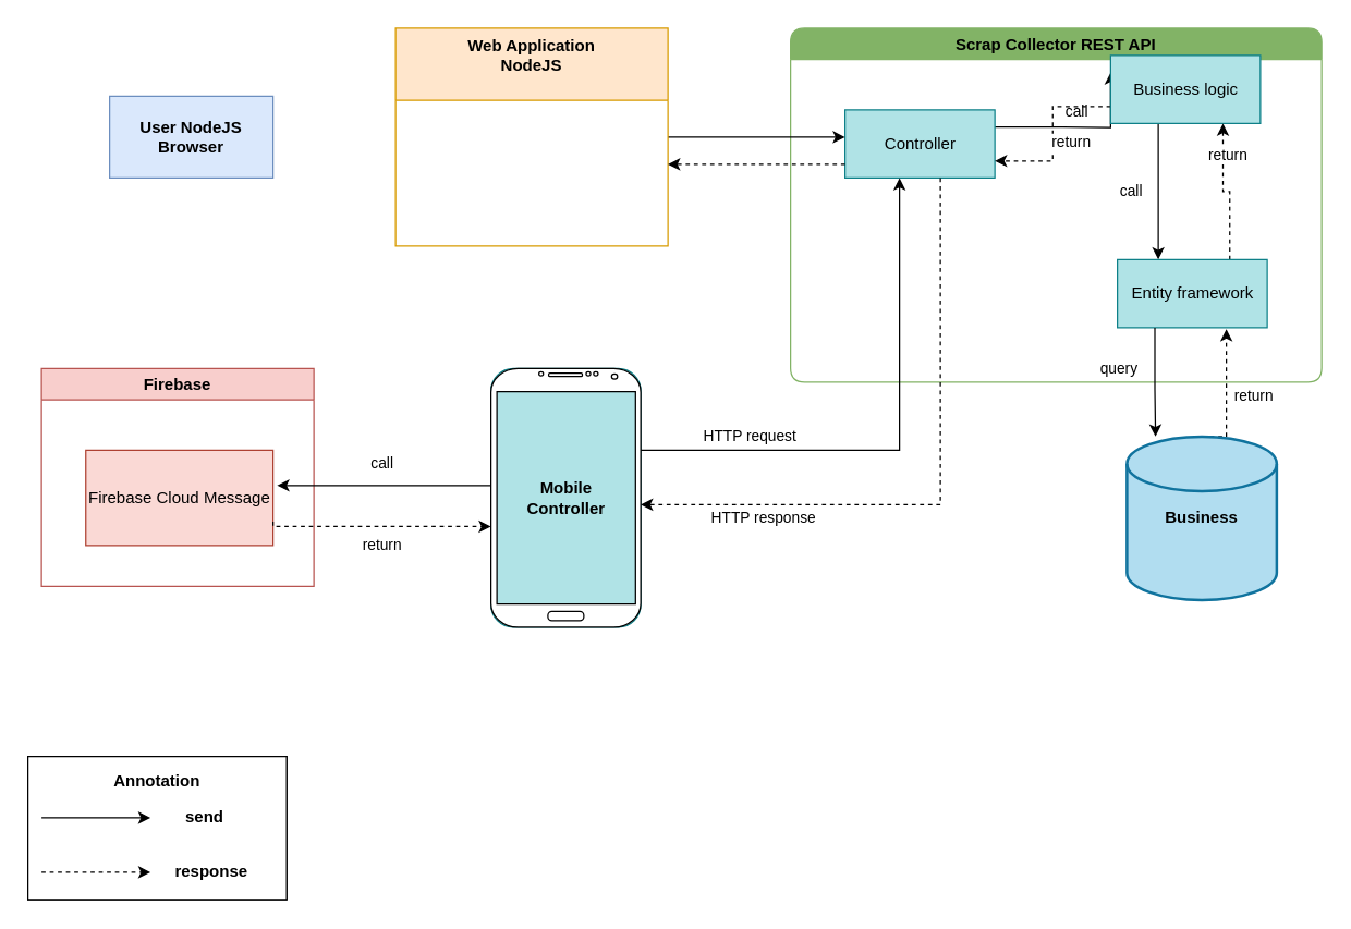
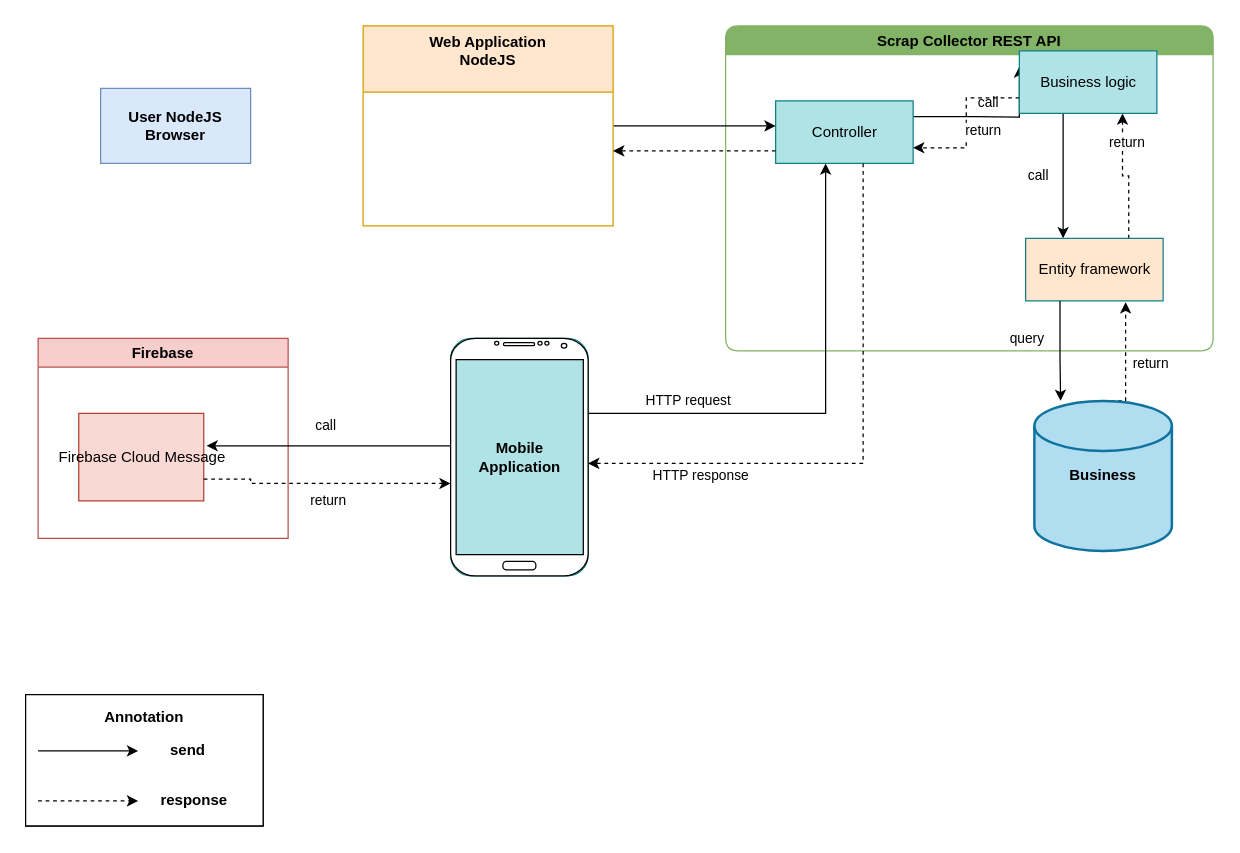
- <mxCell id="11" value="Entity framework" style="html=1;strokeColor=#0e8088;fillColor=#b0e3e6;" vertex="1" parent="4"><mxGeometry x="240" y="170" width="110" height="50" as="geometry" /></mxCell>
+ <mxCell id="11" value="Entity framework" style="html=1;strokeColor=#0e8088;fillColor=#ffe6cc;" vertex="1" parent="4"><mxGeometry x="240" y="170" width="110" height="50" as="geometry" /></mxCell>
- <mxCell id="13" value="Firebase Cloud Message" style="html=1;strokeColor=#ae4132;fillColor=#fad9d5;" vertex="1" parent="12"><mxGeometry x="32.5" y="60" width="137.5" height="70" as="geometry" /></mxCell>
+ <mxCell id="13" value="Firebase Cloud Message" style="html=1;strokeColor=#ae4132;fillColor=#fad9d5;" vertex="1" parent="12"><mxGeometry x="32.5" y="60" width="100" height="70" as="geometry" /></mxCell>
- <mxCell id="43" value="&lt;div&gt;Mobile &lt;br&gt;&lt;/div&gt;&lt;div&gt;Controller&lt;/div&gt;" style="text;html=1;align=center;verticalAlign=middle;resizable=0;points=[];autosize=1;fontStyle=1" parent="41" vertex="1"><mxGeometry x="15" y="80" width="80" height="30" as="geometry" /></mxCell>
+ <mxCell id="43" value="&lt;div&gt;Mobile &lt;br&gt;&lt;/div&gt;&lt;div&gt;Application&lt;/div&gt;" style="text;html=1;align=center;verticalAlign=middle;resizable=0;points=[];autosize=1;fontStyle=1" parent="41" vertex="1"><mxGeometry x="15" y="80" width="80" height="30" as="geometry" /></mxCell>
